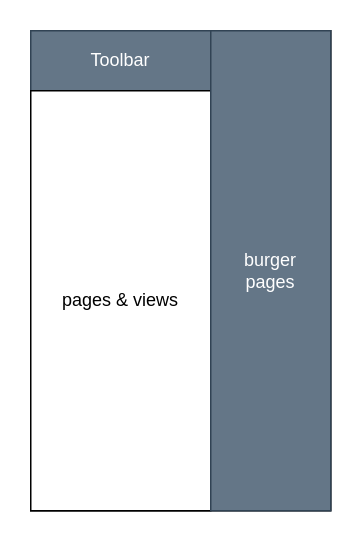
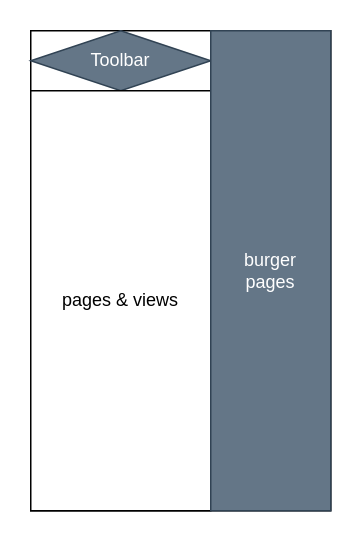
- <mxCell id="3" value="Toolbar" style="rounded=0;whiteSpace=wrap;html=1;fillColor=#647687;strokeColor=#314354;fontColor=#ffffff;" vertex="1" parent="1"><mxGeometry x="20" y="20" width="120" height="40" as="geometry" /></mxCell>
+ <mxCell id="3" value="Toolbar" style="rhombus;whiteSpace=wrap;html=1;fillColor=#647687;strokeColor=#314354;fontColor=#ffffff;" vertex="1" parent="1"><mxGeometry x="20" y="20" width="120" height="40" as="geometry" /></mxCell>
